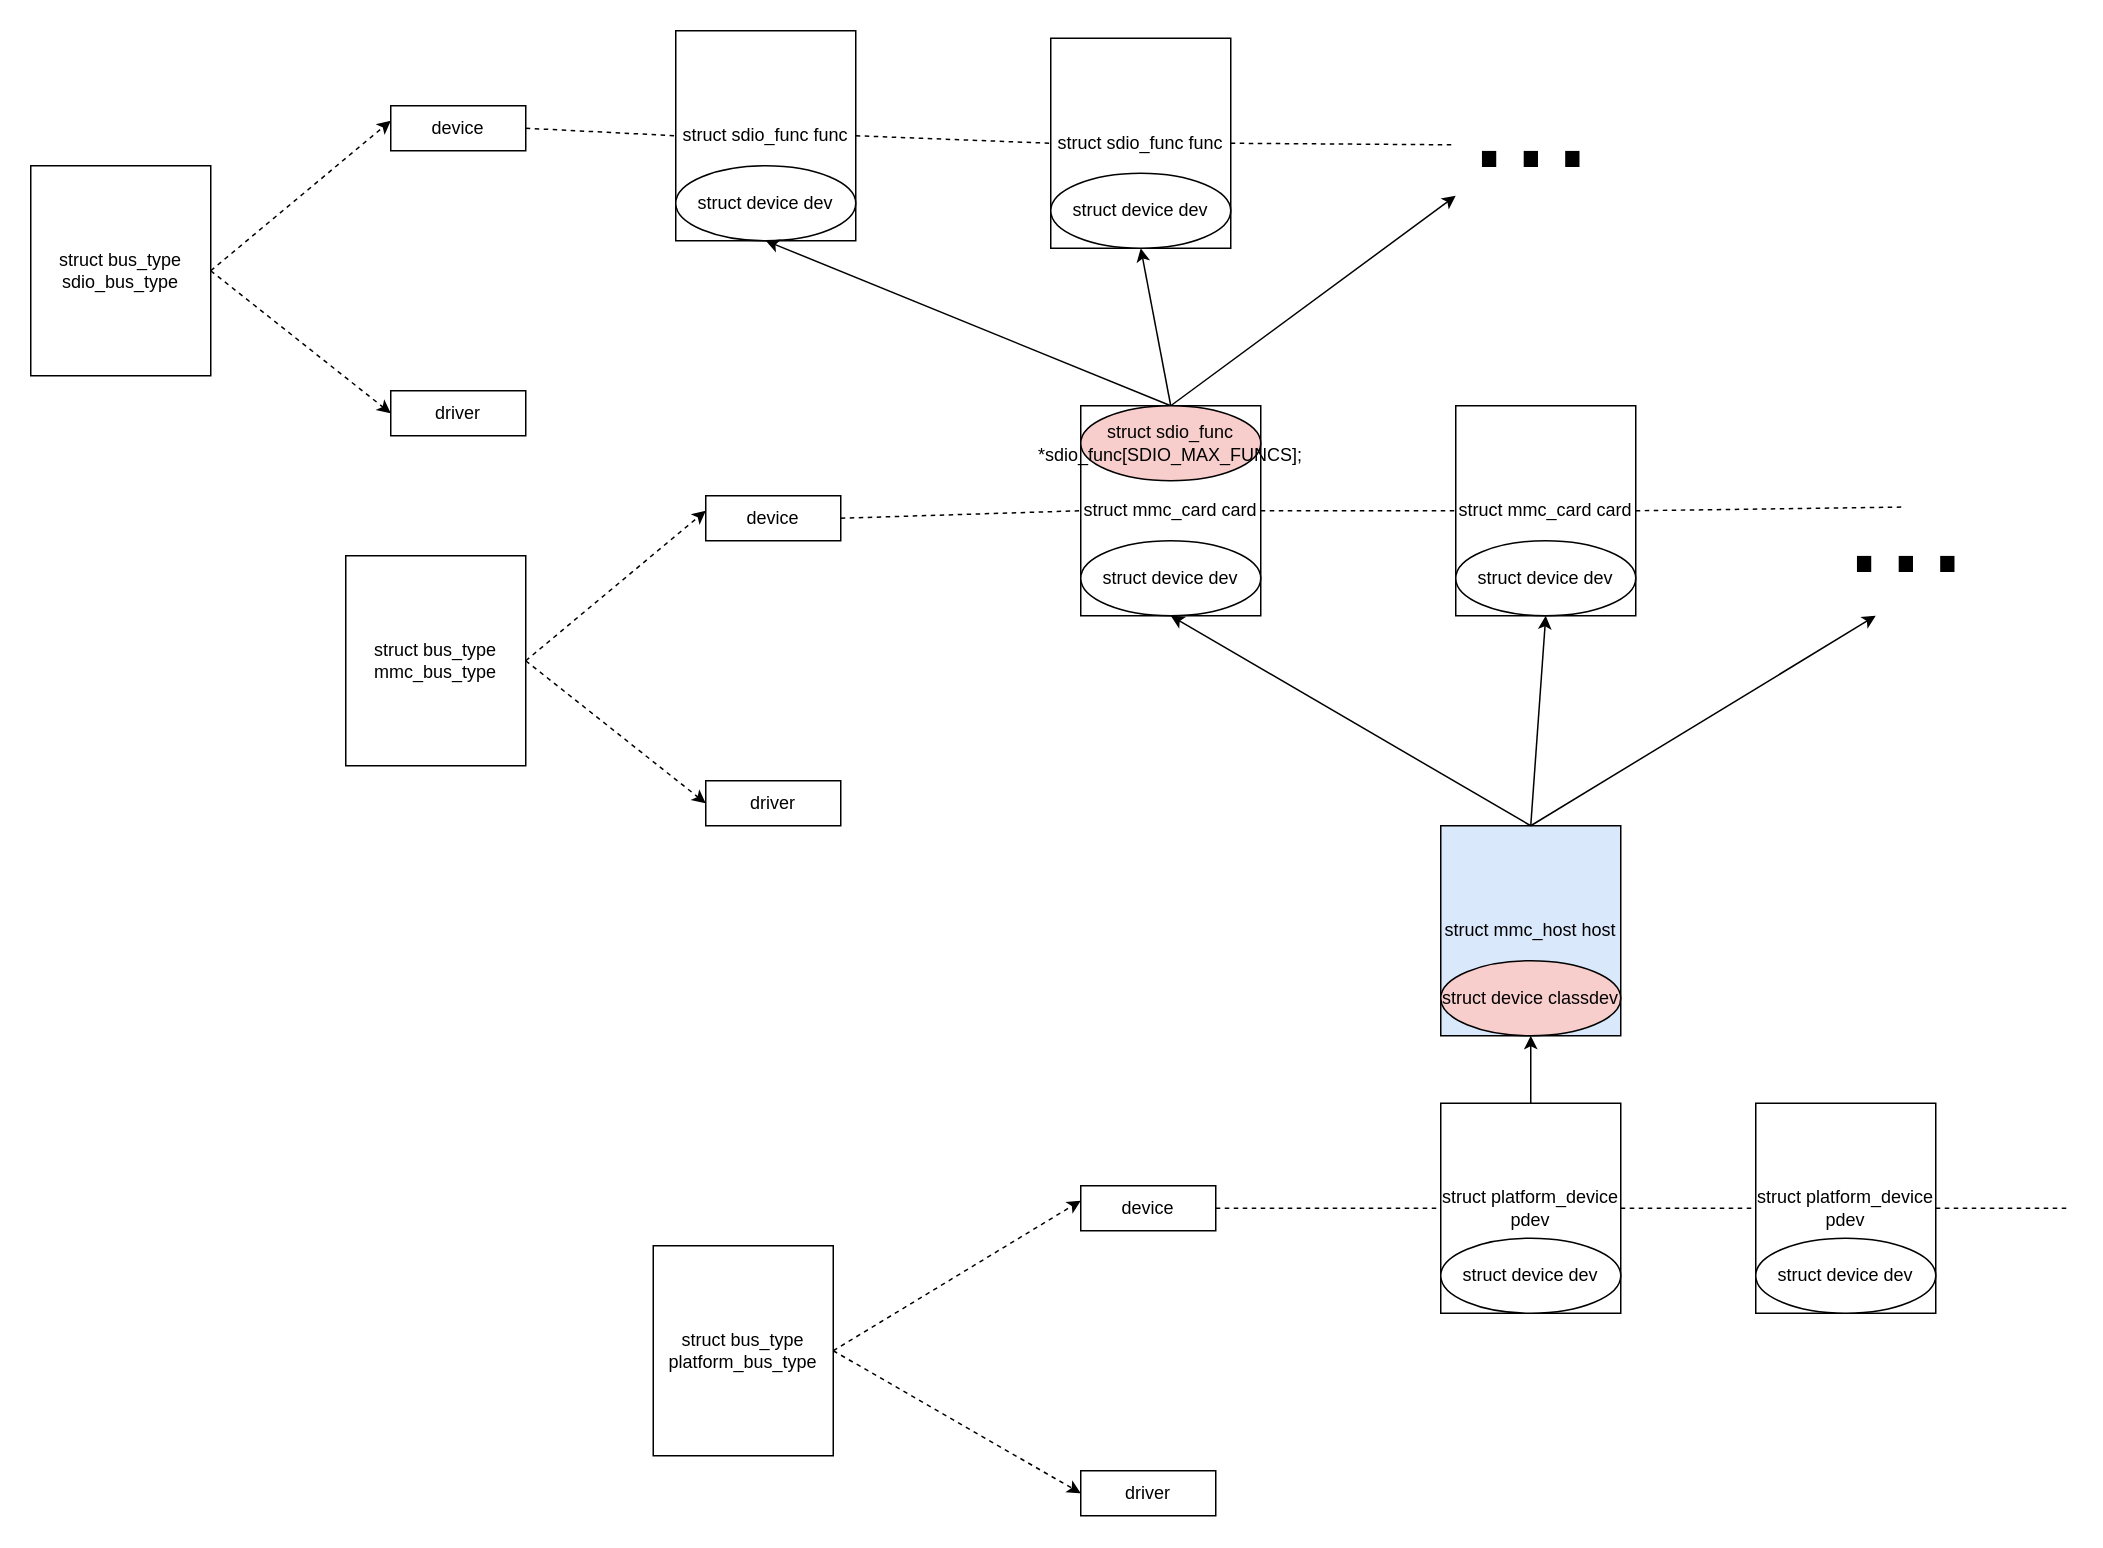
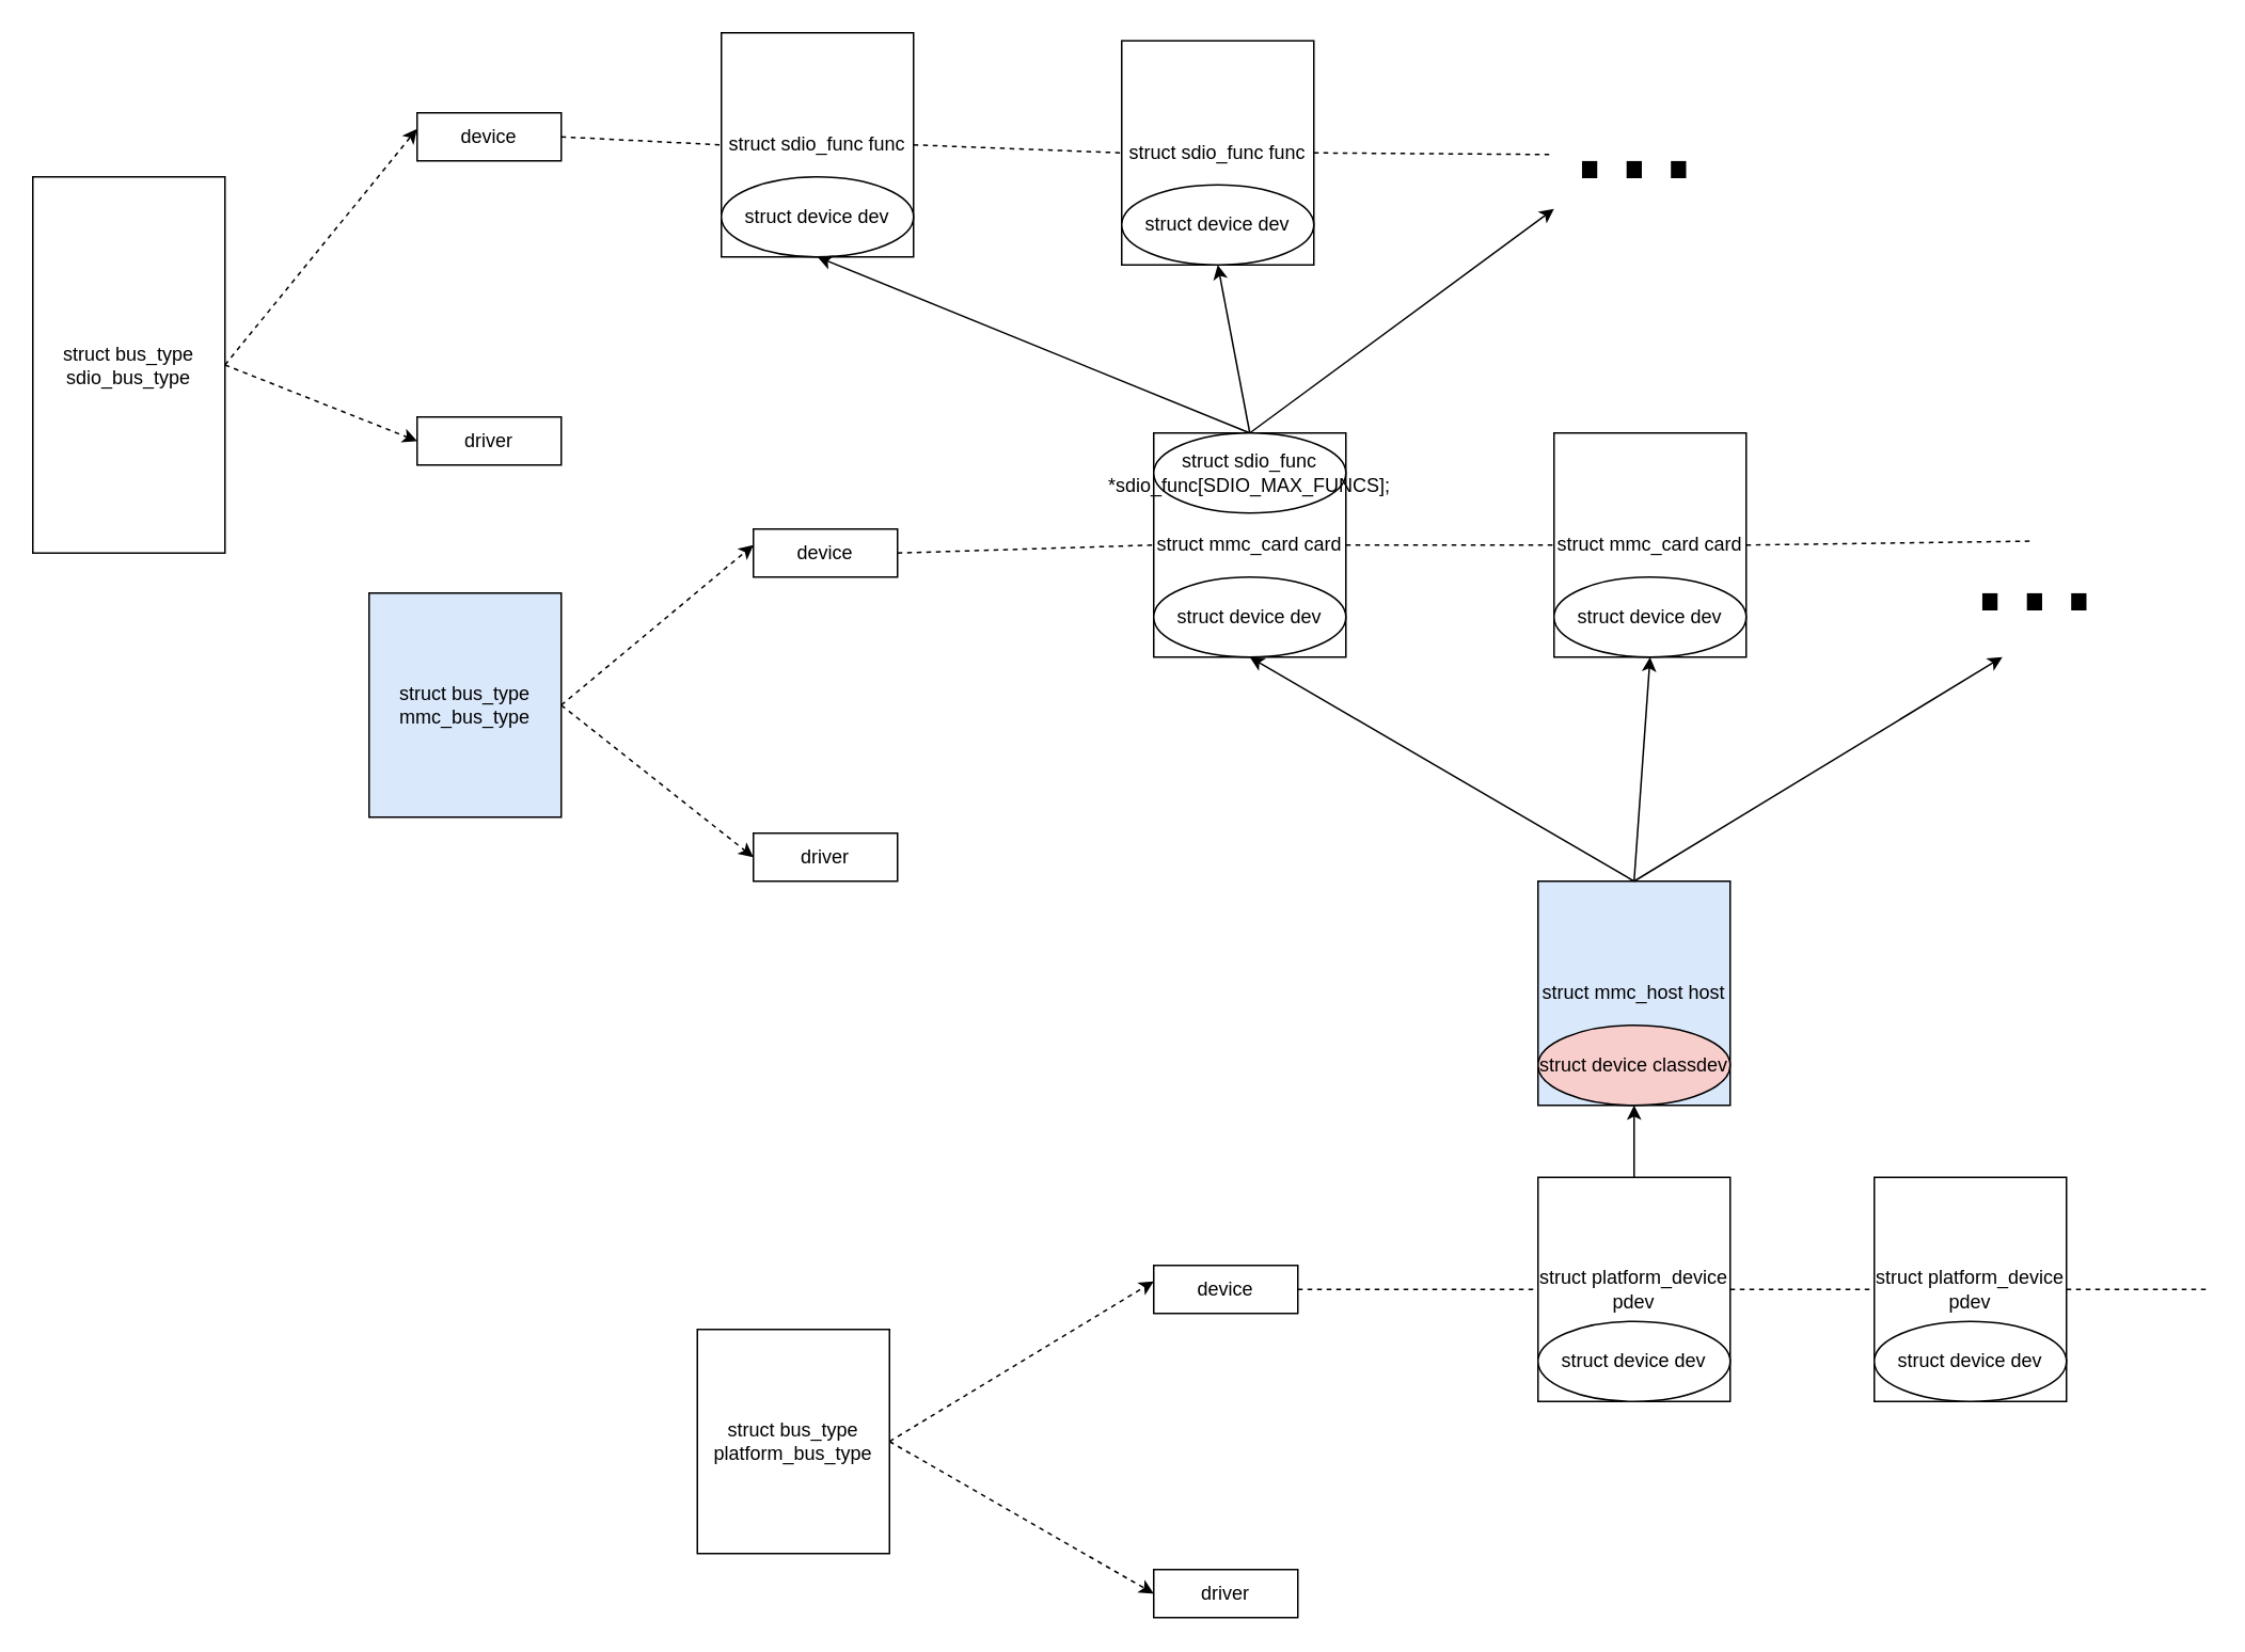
- <mxCell id="42" value="struct bus_type sdio_bus_type" style="rounded=0;whiteSpace=wrap;html=1;" vertex="1" parent="1"><mxGeometry x="20" y="110" width="120" height="140" as="geometry" /></mxCell>
+ <mxCell id="42" value="struct bus_type sdio_bus_type" style="rounded=0;whiteSpace=wrap;html=1;" vertex="1" parent="1"><mxGeometry x="20" y="110" width="120" height="235" as="geometry" /></mxCell>
- <mxCell id="23" value="&lt;span style=&quot;font-size: 12px&quot;&gt;struct sdio_func&lt;span&gt;&#09;&lt;/span&gt;*sdio_func[SDIO_MAX_FUNCS];&lt;/span&gt;" style="ellipse;whiteSpace=wrap;html=1;fillColor=#f8cecc;" vertex="1" parent="1"><mxGeometry x="720" y="270" width="120" height="50" as="geometry" /></mxCell>
+ <mxCell id="23" value="&lt;span style=&quot;font-size: 12px&quot;&gt;struct sdio_func&lt;span&gt;&#09;&lt;/span&gt;*sdio_func[SDIO_MAX_FUNCS];&lt;/span&gt;" style="ellipse;whiteSpace=wrap;html=1;" vertex="1" parent="1"><mxGeometry x="720" y="270" width="120" height="50" as="geometry" /></mxCell>
- <mxCell id="31" value="struct bus_type mmc_bus_type" style="rounded=0;whiteSpace=wrap;html=1;" vertex="1" parent="1"><mxGeometry x="230" y="370" width="120" height="140" as="geometry" /></mxCell>
+ <mxCell id="31" value="struct bus_type mmc_bus_type" style="rounded=0;whiteSpace=wrap;html=1;fillColor=#dae8fc;" vertex="1" parent="1"><mxGeometry x="230" y="370" width="120" height="140" as="geometry" /></mxCell>
